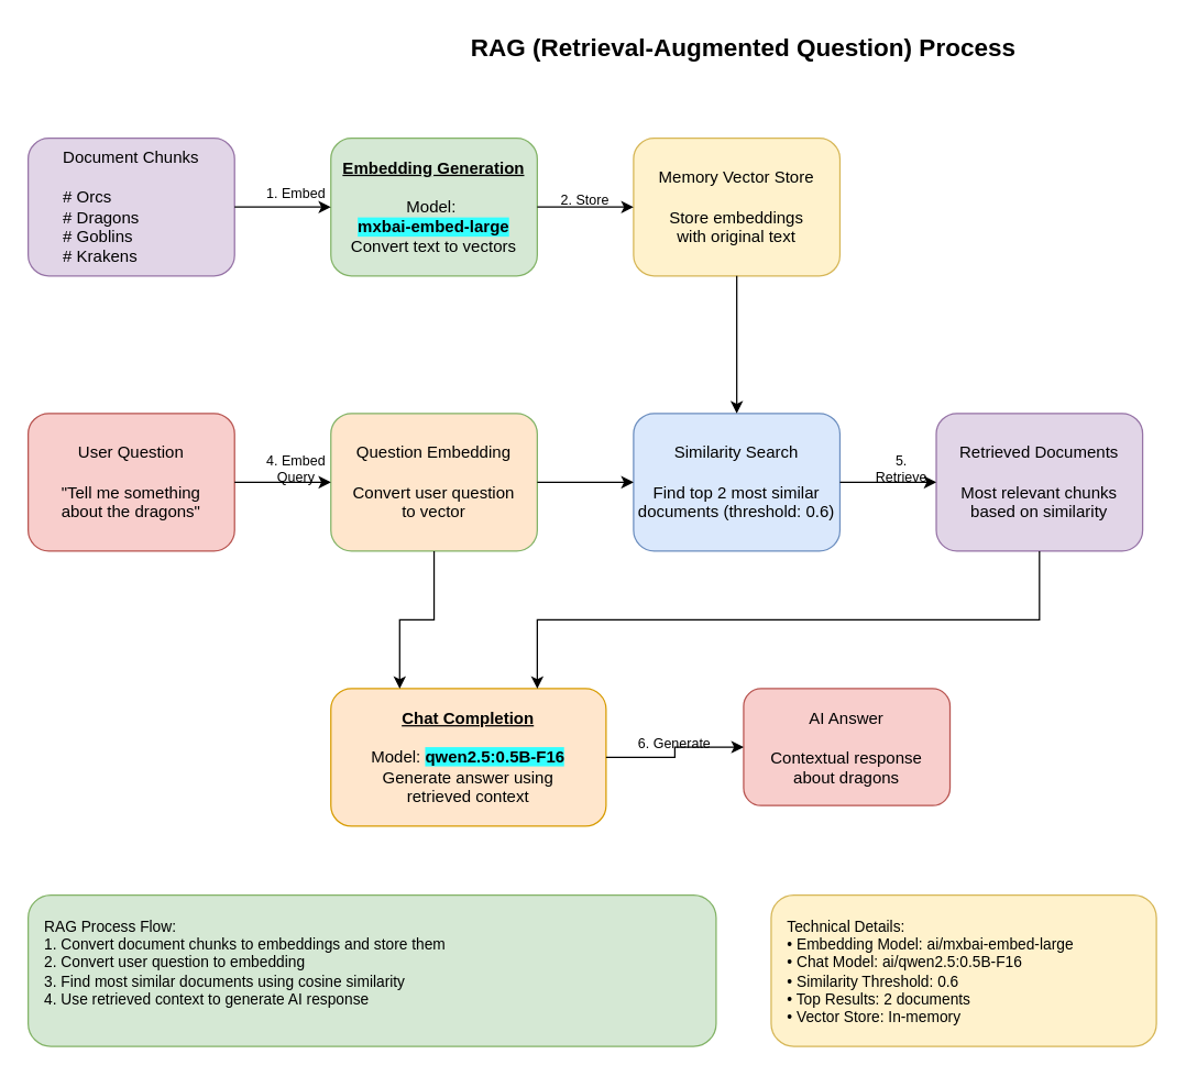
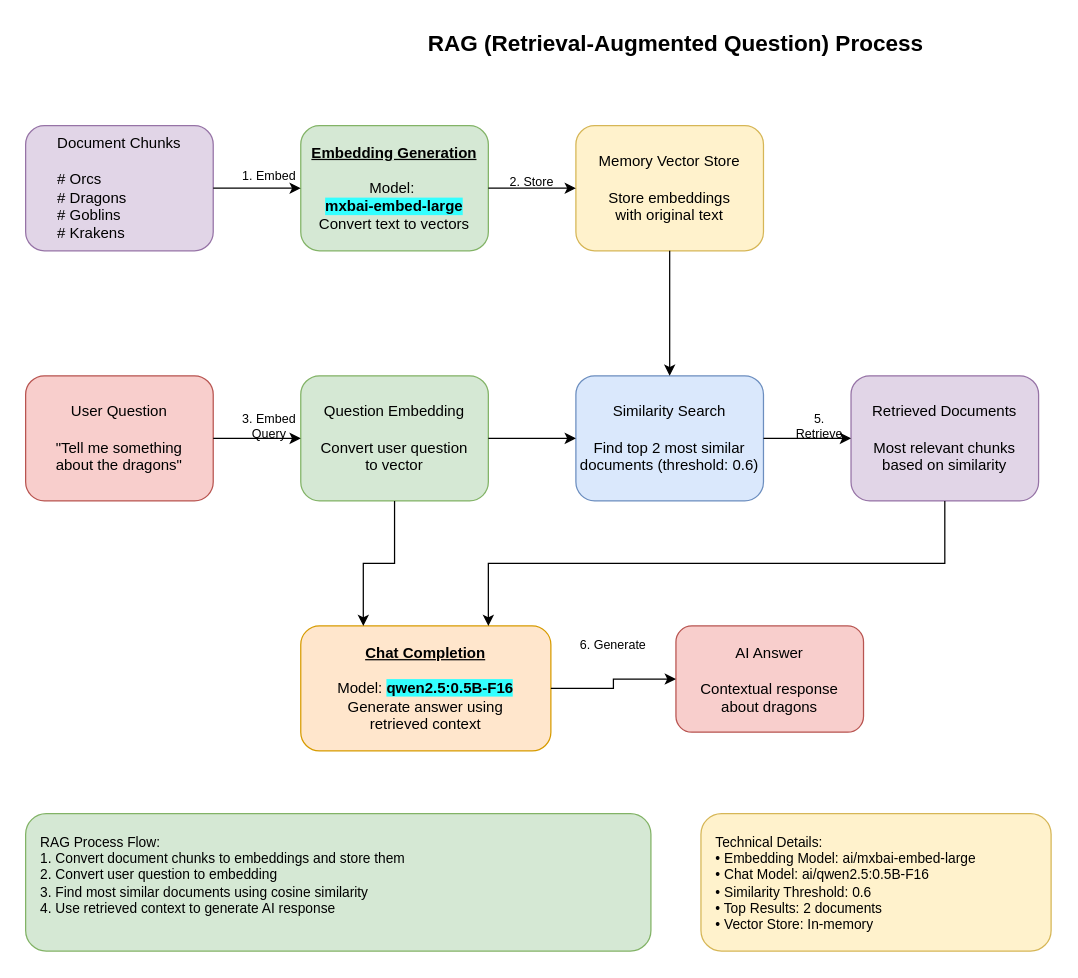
- <mxCell id="23" value="4. Embed Query" style="text;html=1;strokeColor=none;fillColor=none;align=center;verticalAlign=middle;whiteSpace=wrap;rounded=0;fontSize=10" parent="1" vertex="1"><mxGeometry x="180" y="330" width="70" height="20" as="geometry" /></mxCell>
+ <mxCell id="23" value="3. Embed Query" style="text;html=1;strokeColor=none;fillColor=none;align=center;verticalAlign=middle;whiteSpace=wrap;rounded=0;fontSize=10" parent="1" vertex="1"><mxGeometry x="180" y="330" width="70" height="20" as="geometry" /></mxCell>
- <mxCell id="7" value="Question Embedding&lt;br&gt;&lt;br&gt;Convert user question&lt;br&gt;to vector" style="rounded=1;whiteSpace=wrap;html=1;fillColor=#ffe6cc;strokeColor=#82b366;fontSize=12;" parent="1" vertex="1"><mxGeometry x="240" y="300" width="150" height="100" as="geometry" /></mxCell>
+ <mxCell id="7" value="Question Embedding&lt;br&gt;&lt;br&gt;Convert user question&lt;br&gt;to vector" style="rounded=1;whiteSpace=wrap;html=1;fillColor=#d5e8d4;strokeColor=#82b366;fontSize=12" parent="1" vertex="1"><mxGeometry x="240" y="300" width="150" height="100" as="geometry" /></mxCell>
- <mxCell id="25" value="6. Generate" style="text;html=1;strokeColor=none;fillColor=none;align=center;verticalAlign=middle;whiteSpace=wrap;rounded=0;fontSize=10" parent="1" vertex="1"><mxGeometry x="460" y="530" width="60" height="20" as="geometry" /></mxCell>
+ <mxCell id="25" value="6. Generate" style="text;html=1;strokeColor=none;fillColor=none;align=center;verticalAlign=middle;whiteSpace=wrap;rounded=0;fontSize=10" parent="1" vertex="1"><mxGeometry x="460" y="505" width="60" height="20" as="geometry" /></mxCell>
